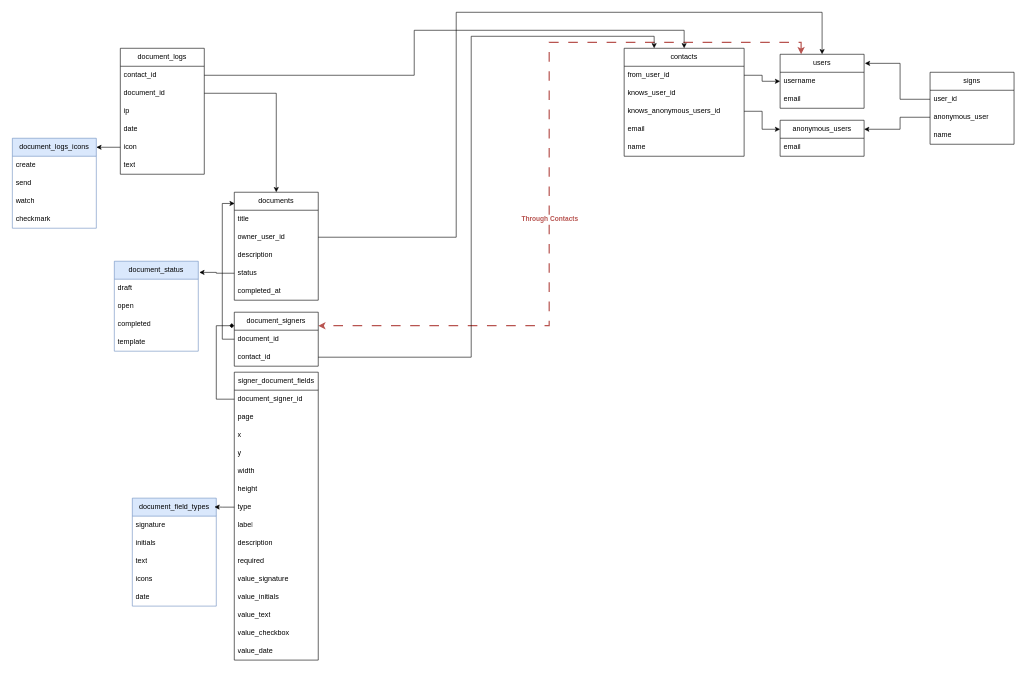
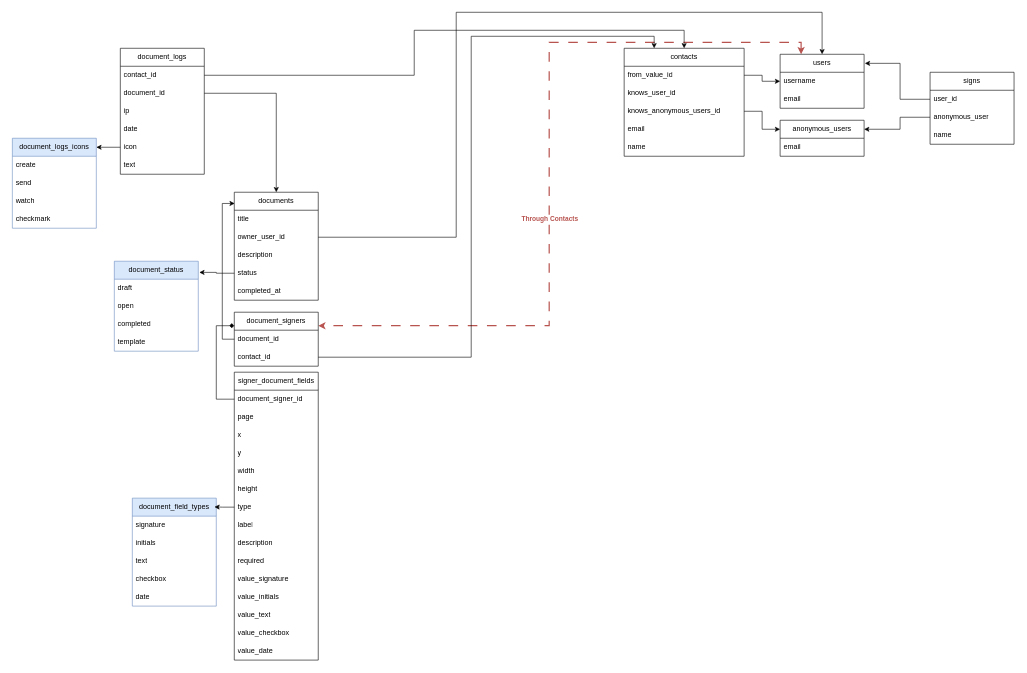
- <mxCell id="17" value="from_&lt;span style=&quot;background-color: transparent; color: light-dark(rgb(0, 0, 0), rgb(255, 255, 255));&quot;&gt;user_id&lt;/span&gt;" style="text;strokeColor=none;fillColor=none;align=left;verticalAlign=middle;spacingLeft=4;spacingRight=4;overflow=hidden;points=[[0,0.5],[1,0.5]];portConstraint=eastwest;rotatable=0;whiteSpace=wrap;html=1;" vertex="1" parent="16"><mxGeometry y="30" width="200" height="30" as="geometry" /></mxCell>
+ <mxCell id="17" value="from_&lt;span style=&quot;background-color: transparent; color: light-dark(rgb(0, 0, 0), rgb(255, 255, 255));&quot;&gt;value_id&lt;/span&gt;" style="text;strokeColor=none;fillColor=none;align=left;verticalAlign=middle;spacingLeft=4;spacingRight=4;overflow=hidden;points=[[0,0.5],[1,0.5]];portConstraint=eastwest;rotatable=0;whiteSpace=wrap;html=1;" vertex="1" parent="16"><mxGeometry y="30" width="200" height="30" as="geometry" /></mxCell>
- <mxCell id="49" value="icons" style="text;strokeColor=none;fillColor=none;align=left;verticalAlign=middle;spacingLeft=4;spacingRight=4;overflow=hidden;points=[[0,0.5],[1,0.5]];portConstraint=eastwest;rotatable=0;whiteSpace=wrap;html=1;" vertex="1" parent="45"><mxGeometry y="120" width="140" height="30" as="geometry" /></mxCell>
+ <mxCell id="49" value="checkbox" style="text;strokeColor=none;fillColor=none;align=left;verticalAlign=middle;spacingLeft=4;spacingRight=4;overflow=hidden;points=[[0,0.5],[1,0.5]];portConstraint=eastwest;rotatable=0;whiteSpace=wrap;html=1;" vertex="1" parent="45"><mxGeometry y="120" width="140" height="30" as="geometry" /></mxCell>
